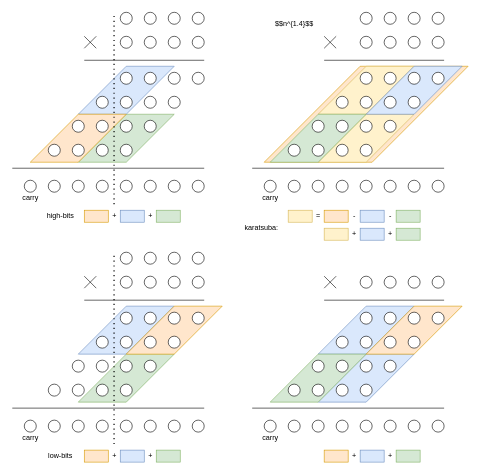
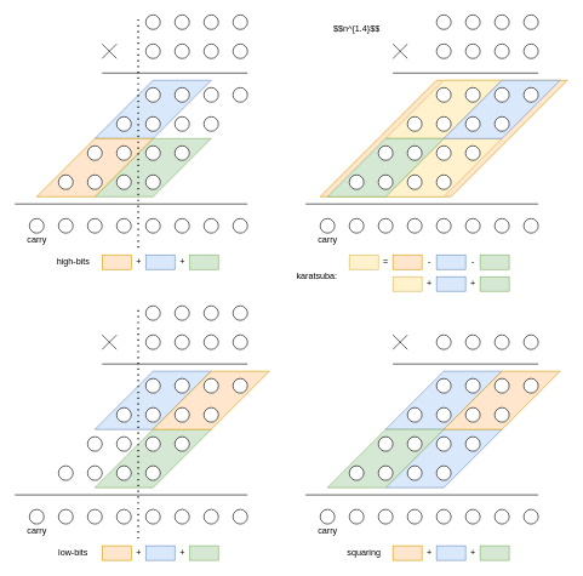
+ <mxCell id="85" value="squaring" style="text;html=1;align=center;verticalAlign=middle;resizable=0;points=[];autosize=1;strokeColor=none;fillColor=none;" parent="1" vertex="1"><mxGeometry x="470" y="750" width="60" height="20" as="geometry" /></mxCell>
